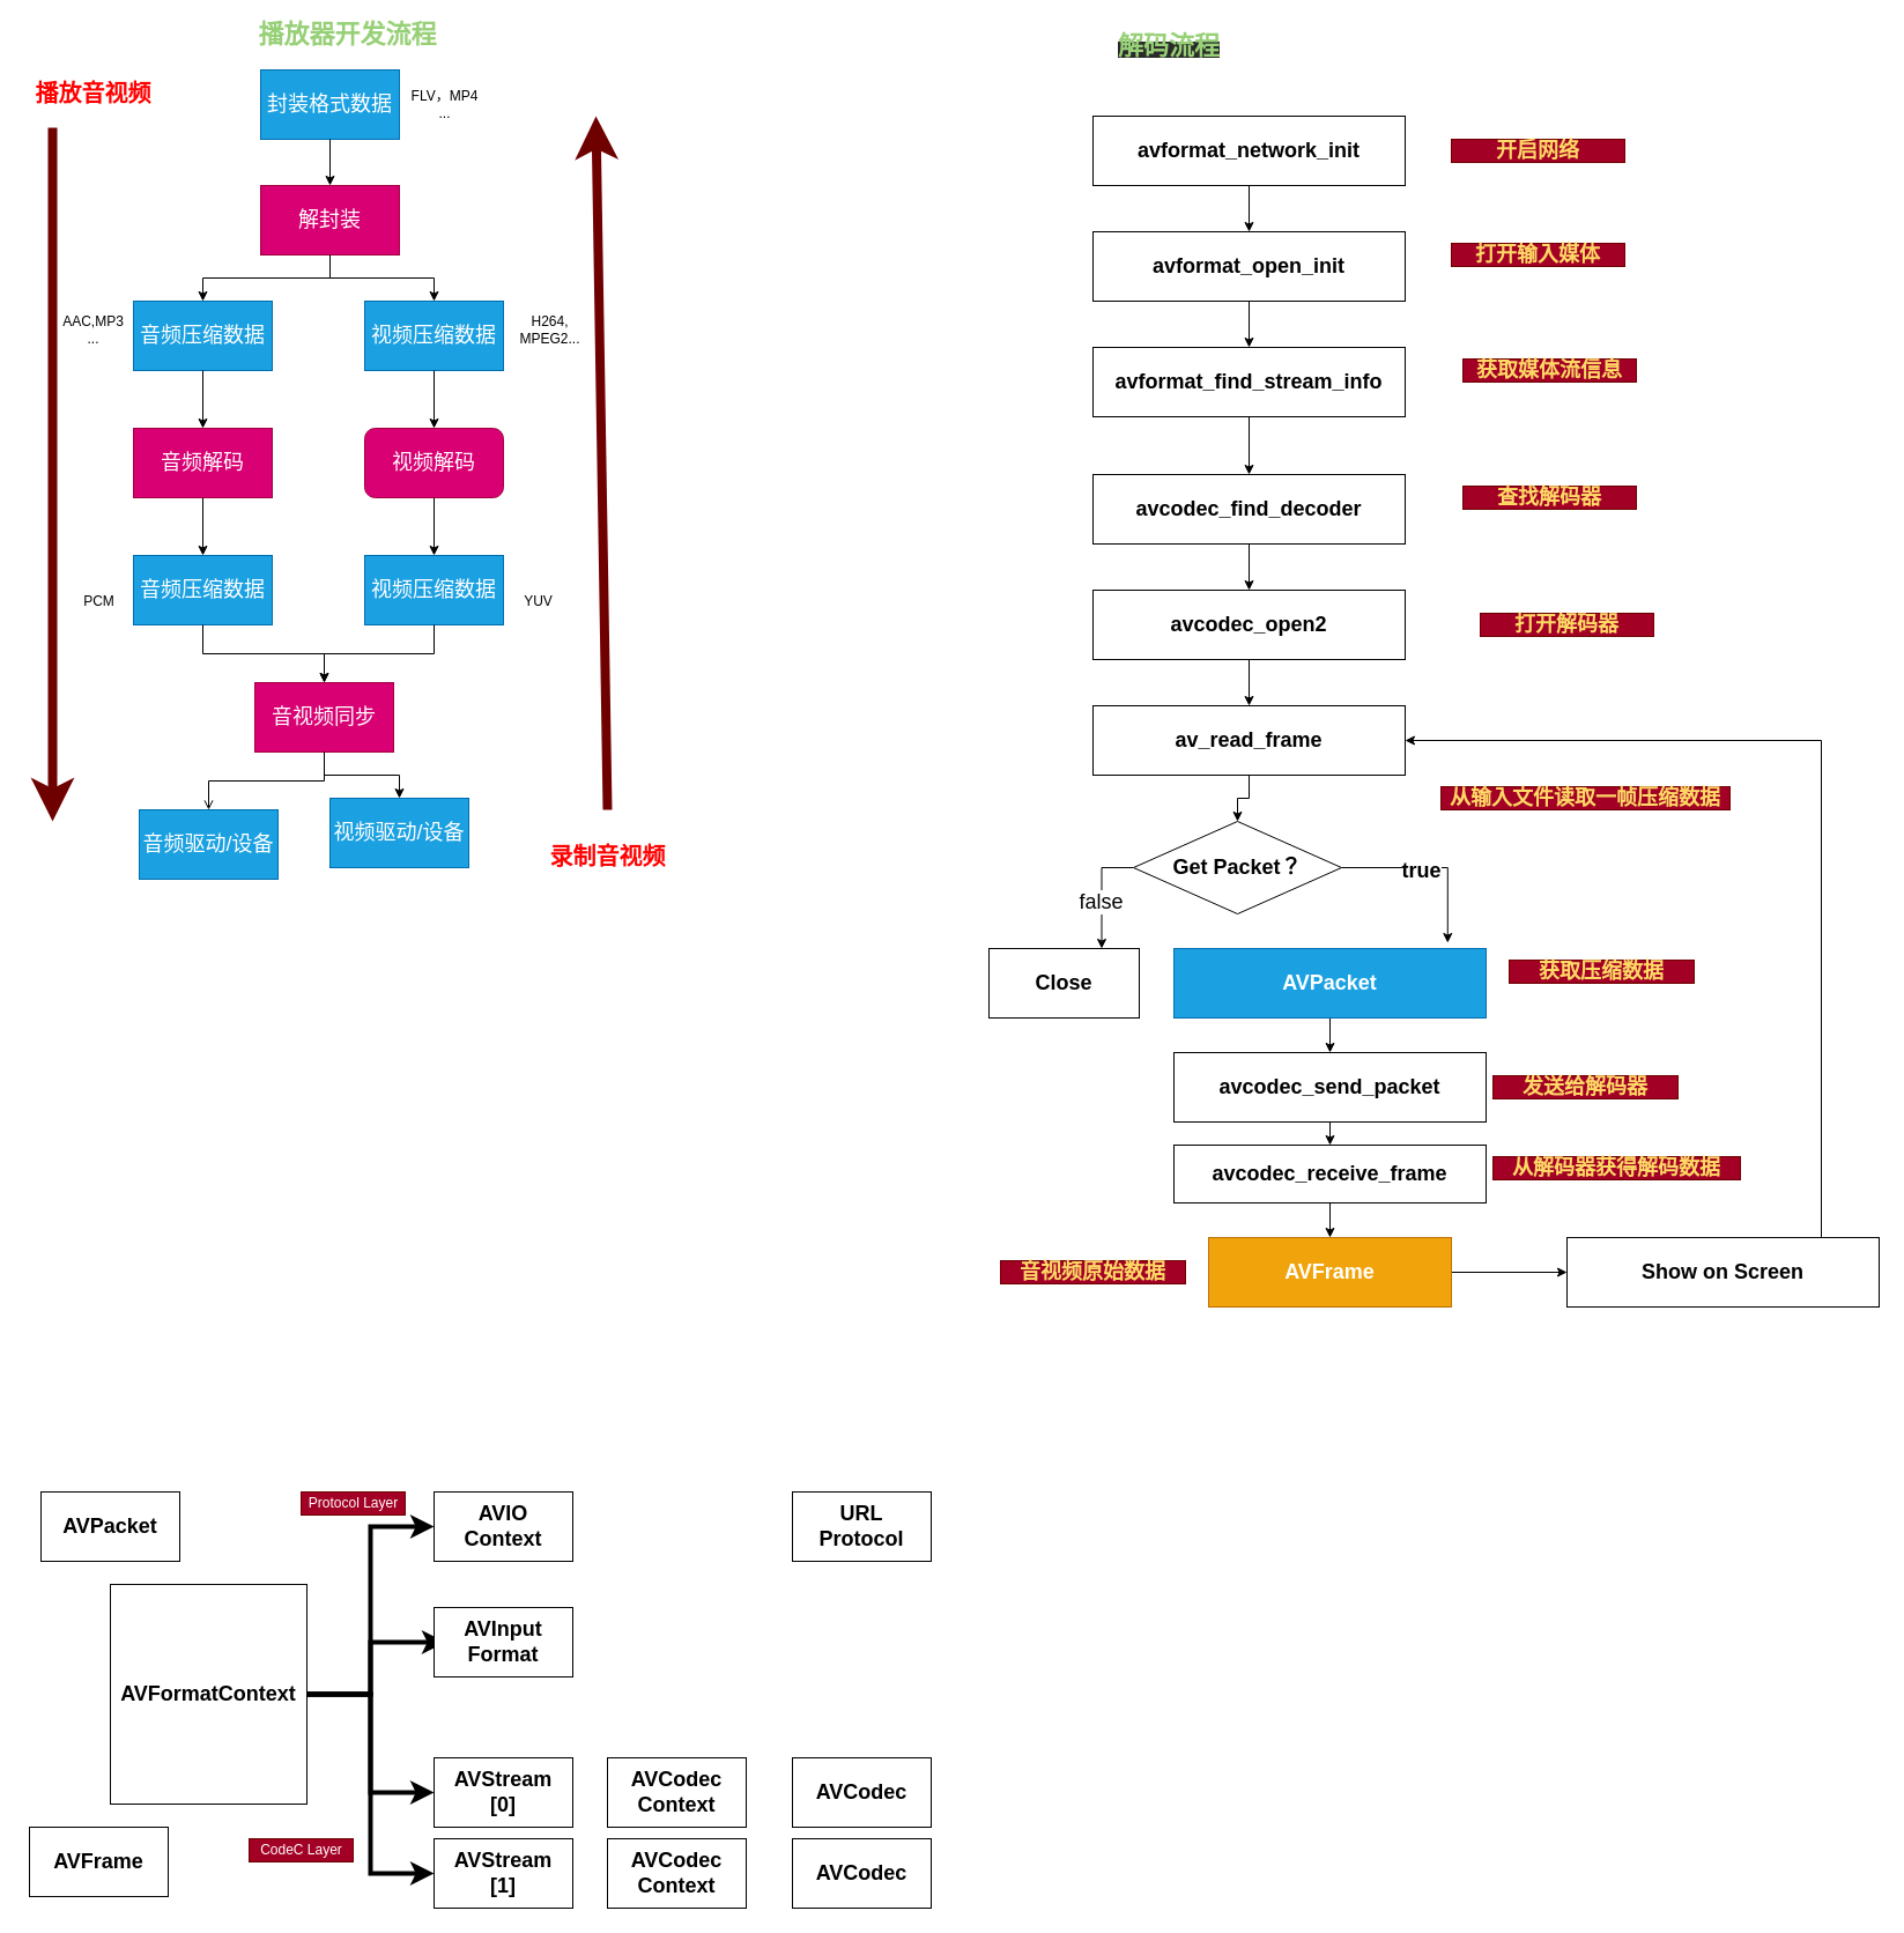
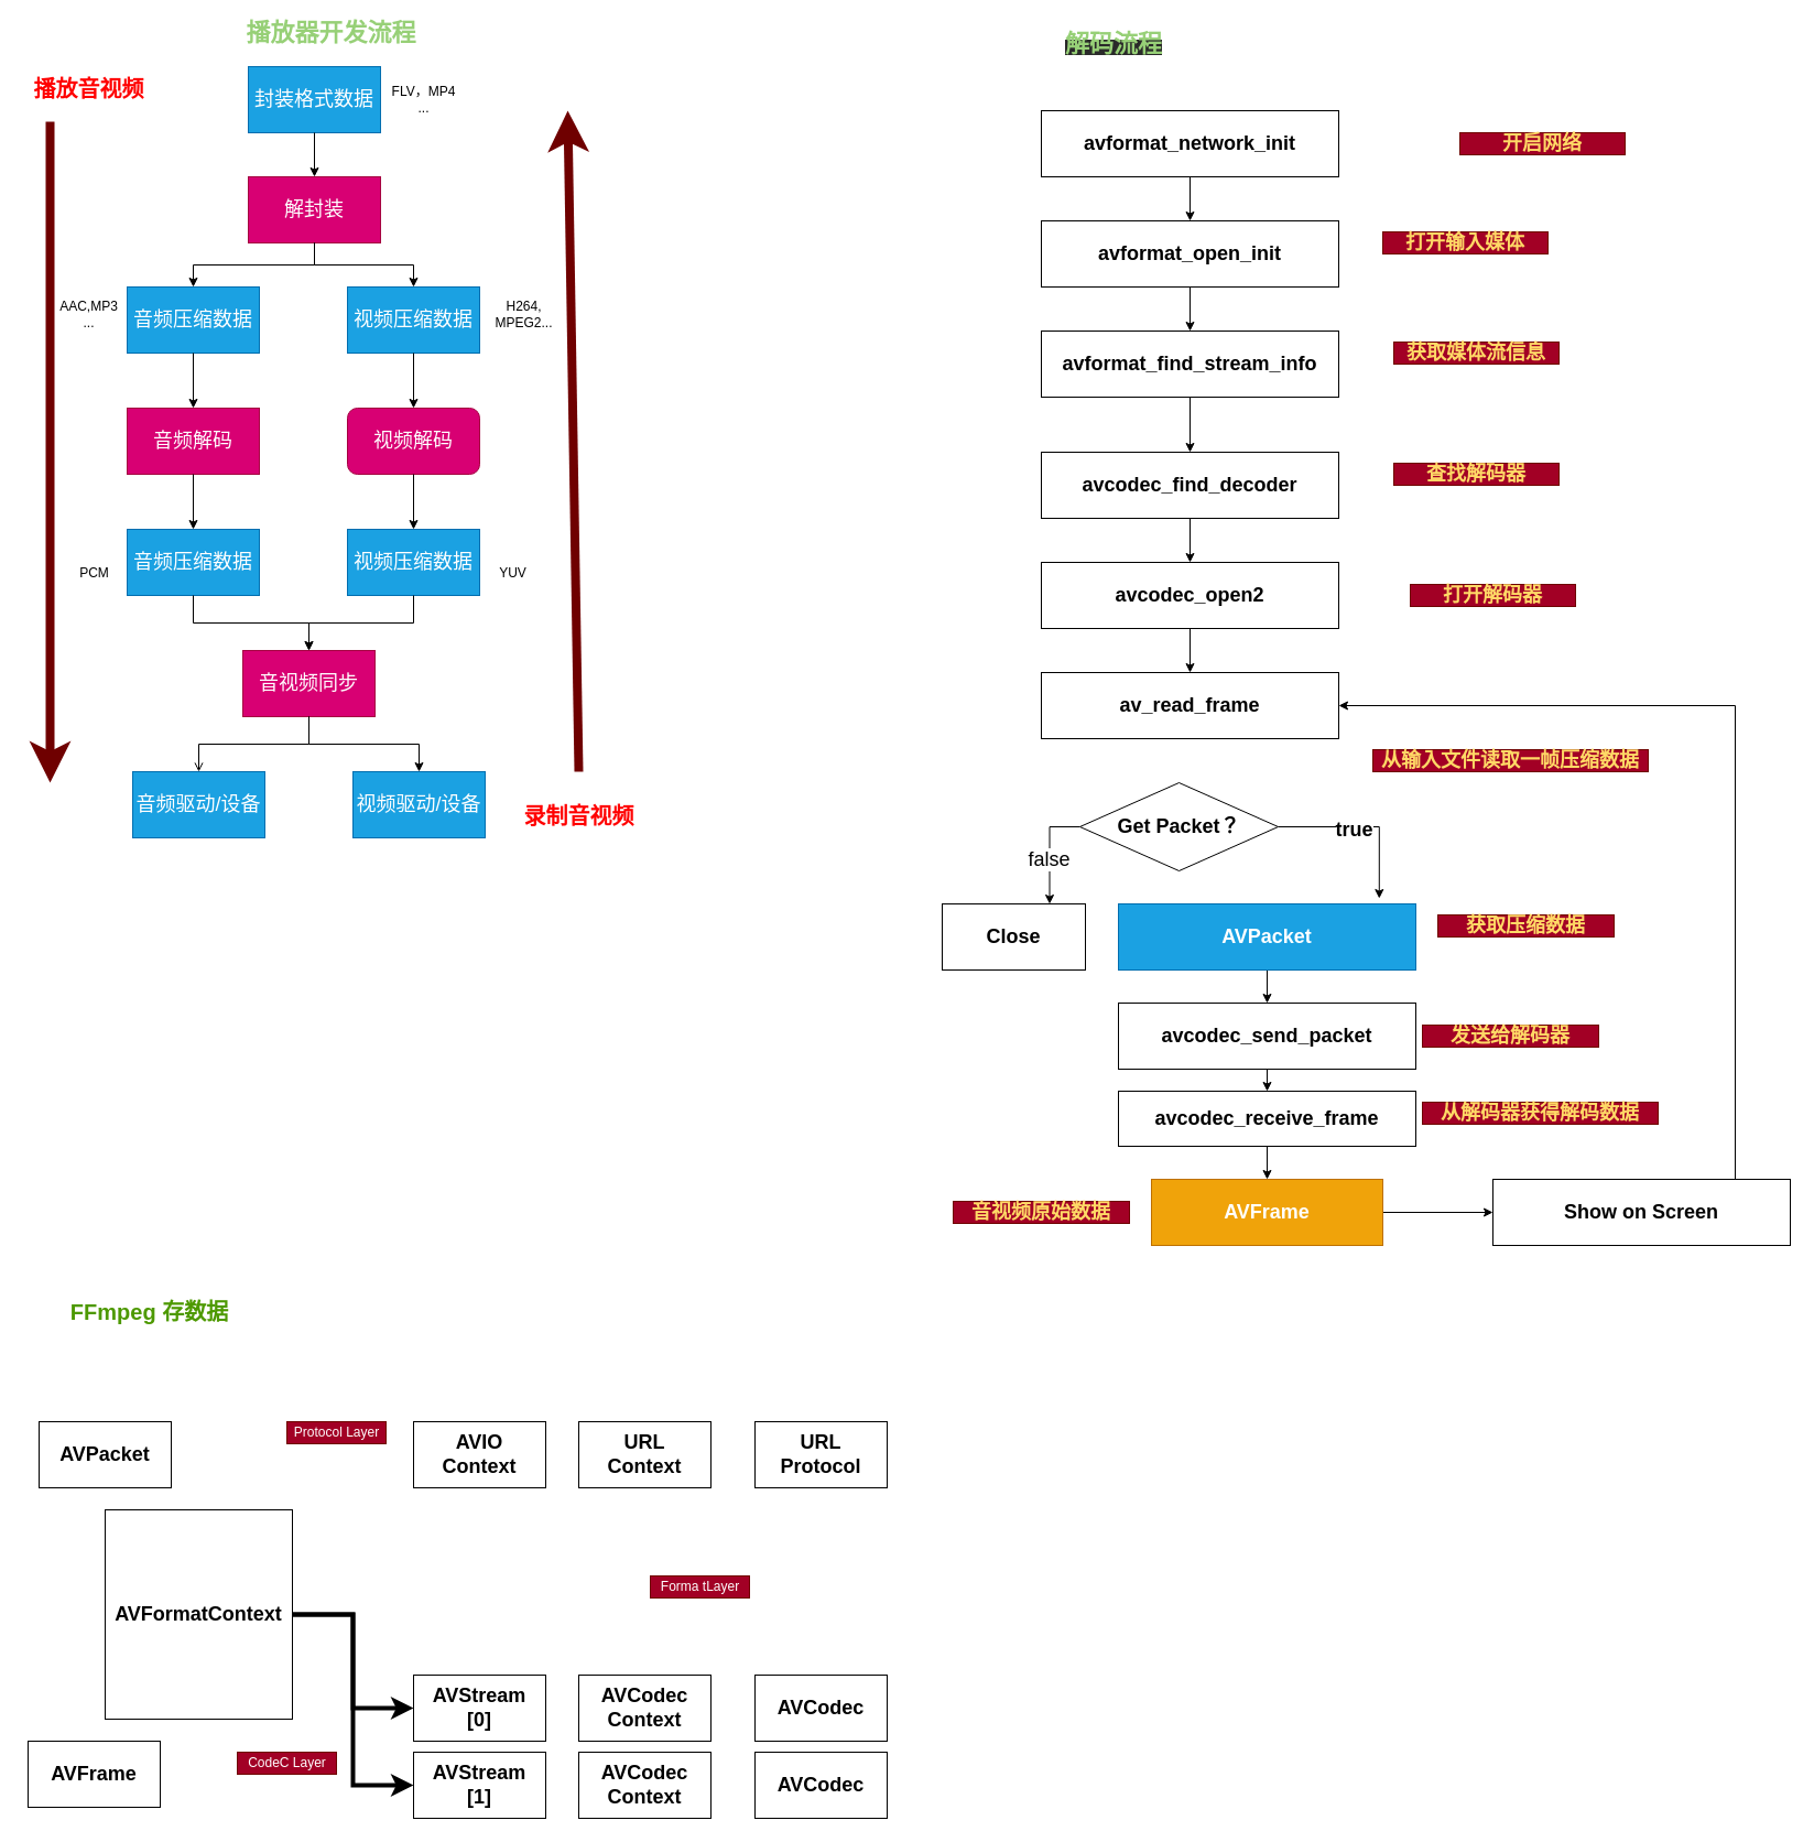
- <mxCell id="26" value="&lt;b&gt;&lt;font style=&quot;font-size: 18px&quot; color=&quot;#ffd966&quot;&gt;开启网络&lt;/font&gt;&lt;/b&gt;" style="text;html=1;align=center;verticalAlign=middle;whiteSpace=wrap;rounded=0;fillColor=#a20025;strokeColor=#6F0000;fontColor=#ffffff;" vertex="1" parent="1"><mxGeometry x="1255" y="120" width="150" height="20" as="geometry" /></mxCell>
+ <mxCell id="26" value="&lt;b&gt;&lt;font style=&quot;font-size: 18px&quot; color=&quot;#ffd966&quot;&gt;开启网络&lt;/font&gt;&lt;/b&gt;" style="text;html=1;align=center;verticalAlign=middle;whiteSpace=wrap;rounded=0;fillColor=#a20025;strokeColor=#6F0000;fontColor=#ffffff;" vertex="1" parent="1"><mxGeometry x="1325" y="120" width="150" height="20" as="geometry" /></mxCell>
- <mxCell id="13" style="edgeStyle=orthogonalEdgeStyle;rounded=0;orthogonalLoop=1;jettySize=auto;html=1;entryX=0.5;entryY=0;entryDx=0;entryDy=0;" edge="1" parent="1" source="14" target="36"><mxGeometry relative="1" as="geometry" /></mxCell>
- <mxCell id="61" value="&lt;span style=&quot;font-size: 18px&quot;&gt;视频驱动/设备&lt;/span&gt;" style="rounded=0;whiteSpace=wrap;html=1;fillColor=#1ba1e2;strokeColor=#006EAF;fontColor=#ffffff;" vertex="1" parent="48"><mxGeometry x="70" y="670" width="120" height="60" as="geometry" /></mxCell>
+ <mxCell id="61" value="&lt;span style=&quot;font-size: 18px&quot;&gt;视频驱动/设备&lt;/span&gt;" style="rounded=0;whiteSpace=wrap;html=1;fillColor=#1ba1e2;strokeColor=#006EAF;fontColor=#ffffff;" vertex="1" parent="48"><mxGeometry x="105" y="680" width="120" height="60" as="geometry" /></mxCell>
+ <mxCell id="78" value="&lt;b&gt;&lt;font style=&quot;font-size: 20px&quot; color=&quot;#4d9900&quot;&gt;FFmpeg 存数据&lt;/font&gt;&lt;/b&gt;" style="text;html=1;align=center;verticalAlign=middle;resizable=0;points=[];autosize=1;" vertex="1" parent="1"><mxGeometry x="55" y="1180" width="160" height="20" as="geometry" /></mxCell>
+ <mxCell id="86" value="&lt;b&gt;&lt;font style=&quot;font-size: 18px&quot;&gt;URL&lt;br&gt;Context&lt;br&gt;&lt;/font&gt;&lt;/b&gt;" style="rounded=0;whiteSpace=wrap;html=1;" vertex="1" parent="1"><mxGeometry x="525" y="1290" width="120" height="60" as="geometry" /></mxCell>
- <mxCell id="80" style="edgeStyle=orthogonalEdgeStyle;rounded=0;orthogonalLoop=1;jettySize=auto;html=1;exitX=1;exitY=0.5;exitDx=0;exitDy=0;entryX=0;entryY=0.5;entryDx=0;entryDy=0;endSize=8;strokeWidth=4;" edge="1" parent="1" source="84" target="85"><mxGeometry relative="1" as="geometry" /></mxCell>
- <mxCell id="82" style="edgeStyle=orthogonalEdgeStyle;rounded=0;orthogonalLoop=1;jettySize=auto;html=1;entryX=0.083;entryY=0.5;entryDx=0;entryDy=0;entryPerimeter=0;endSize=8;strokeWidth=4;" edge="1" parent="1" source="84" target="94"><mxGeometry relative="1" as="geometry" /></mxCell>
- <mxCell id="94" value="&lt;b&gt;&lt;font style=&quot;font-size: 18px&quot;&gt;AVInput&lt;br&gt;Format&lt;br&gt;&lt;/font&gt;&lt;/b&gt;" style="rounded=0;whiteSpace=wrap;html=1;" vertex="1" parent="1"><mxGeometry x="375" y="1390" width="120" height="60" as="geometry" /></mxCell>
+ <mxCell id="96" value="Forma tLayer" style="text;html=1;align=center;verticalAlign=middle;resizable=0;points=[];autosize=1;fillColor=#a20025;strokeColor=#6F0000;fontColor=#ffffff;" vertex="1" parent="1"><mxGeometry x="590" y="1430" width="90" height="20" as="geometry" /></mxCell>
